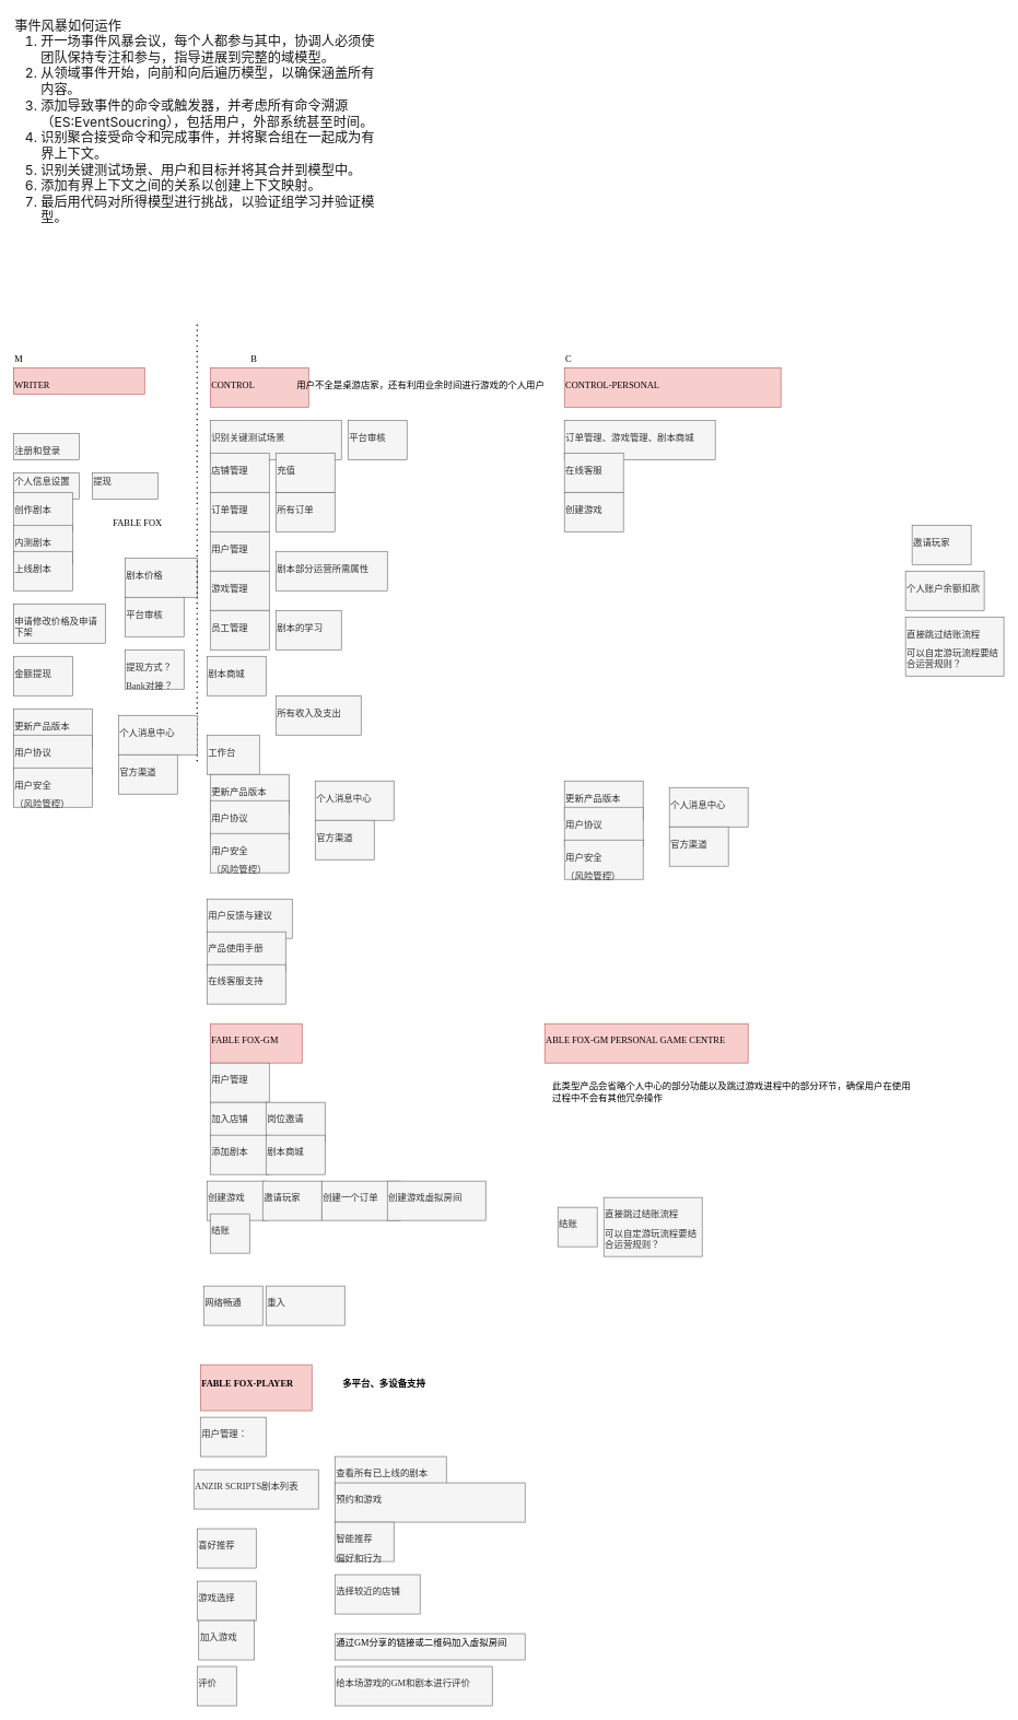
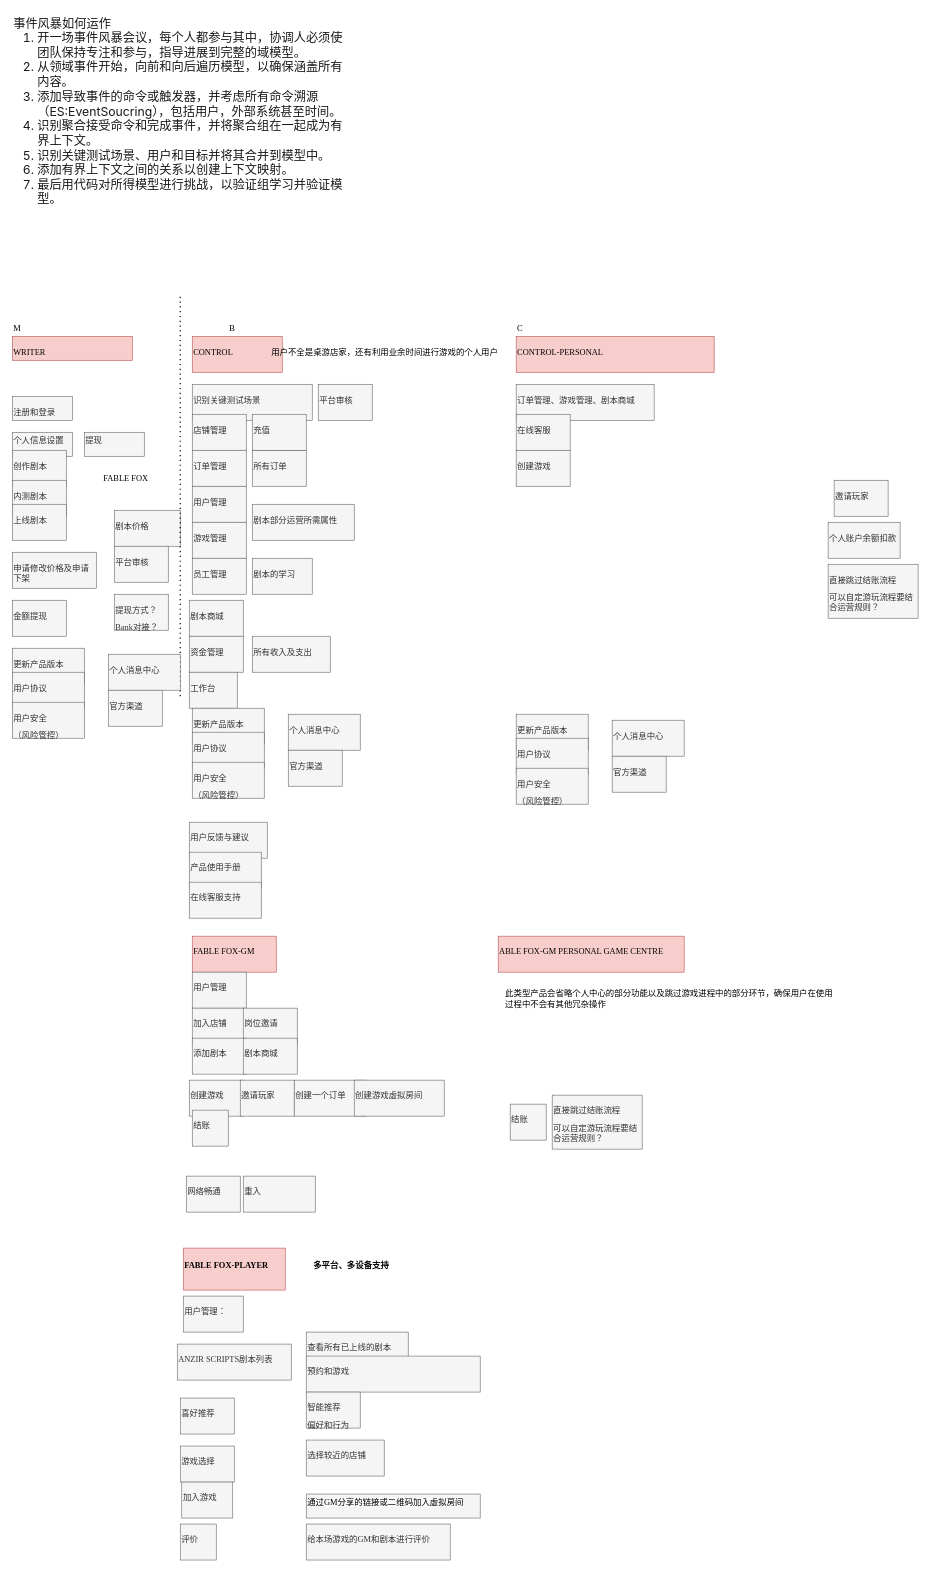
+ <mxCell id="37" value="&lt;p class=&quot;MsoNormal&quot;&gt;&lt;span style=&quot;mso-spacerun:'yes';font-family:宋体;mso-ascii-font-family:Calibri;&#10;mso-hansi-font-family:Calibri;mso-bidi-font-family:'Times New Roman';font-size:10.5pt;&#10;mso-font-kerning:1.0pt;&quot;&gt;&lt;font face=&quot;宋体&quot;&gt;资金管理&lt;/font&gt;&lt;/span&gt;&lt;/p&gt;" style="text;whiteSpace=wrap;html=1;fillColor=#f5f5f5;fontColor=#333333;strokeColor=#666666;" parent="1" vertex="1"><mxGeometry x="315" y="1060" width="90" height="60" as="geometry" /></mxCell>
